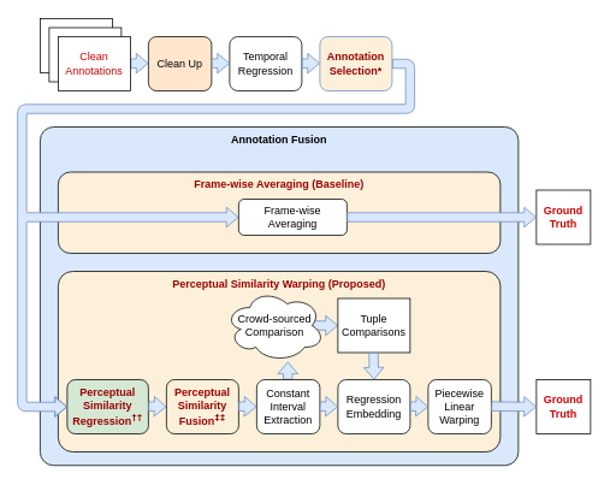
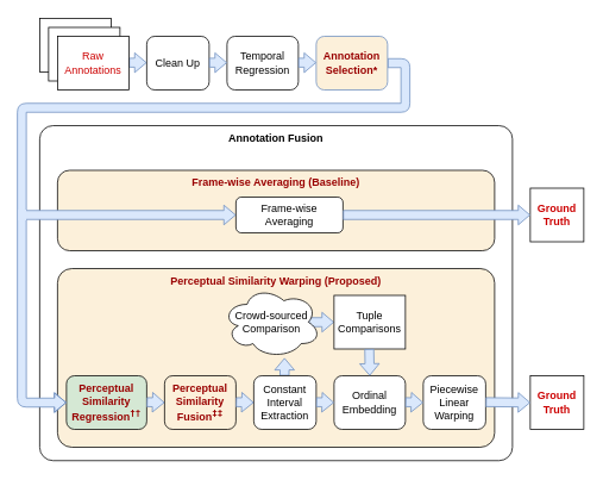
- <mxCell id="32" value="Clean Annotations" style="rounded=0;whiteSpace=wrap;html=1;fontColor=#CC0000;" parent="1" vertex="1"><mxGeometry x="64" y="40" width="80" height="60" as="geometry" /></mxCell>
+ <mxCell id="32" value="Raw Annotations" style="rounded=0;whiteSpace=wrap;html=1;fontColor=#CC0000;" parent="1" vertex="1"><mxGeometry x="64" y="40" width="80" height="60" as="geometry" /></mxCell>
- <mxCell id="9" value="Clean Up" style="rounded=1;whiteSpace=wrap;html=1;fillColor=#ffe6cc;" parent="1" vertex="1"><mxGeometry x="164" y="40" width="70" height="60" as="geometry" /></mxCell>
+ <mxCell id="9" value="Clean Up" style="rounded=1;whiteSpace=wrap;html=1;" parent="1" vertex="1"><mxGeometry x="164" y="40" width="70" height="60" as="geometry" /></mxCell>
- <mxCell id="4" value="Annotation Fusion" style="rounded=1;whiteSpace=wrap;html=1;verticalAlign=top;fontStyle=1;arcSize=4;fillColor=#dae8fc;" parent="1" vertex="1"><mxGeometry x="44" y="140" width="530" height="375" as="geometry" /></mxCell>
+ <mxCell id="4" value="Annotation Fusion" style="rounded=1;whiteSpace=wrap;html=1;verticalAlign=top;fontStyle=1;arcSize=4;fillColor=#FFFFFF;" parent="1" vertex="1"><mxGeometry x="44" y="140" width="530" height="375" as="geometry" /></mxCell>
- <mxCell id="15" value="Regression Embedding" style="rounded=1;whiteSpace=wrap;html=1;" parent="1" vertex="1"><mxGeometry x="374" y="420" width="80" height="60" as="geometry" /></mxCell>
+ <mxCell id="15" value="Ordinal Embedding" style="rounded=1;whiteSpace=wrap;html=1;" parent="1" vertex="1"><mxGeometry x="374" y="420" width="80" height="60" as="geometry" /></mxCell>
